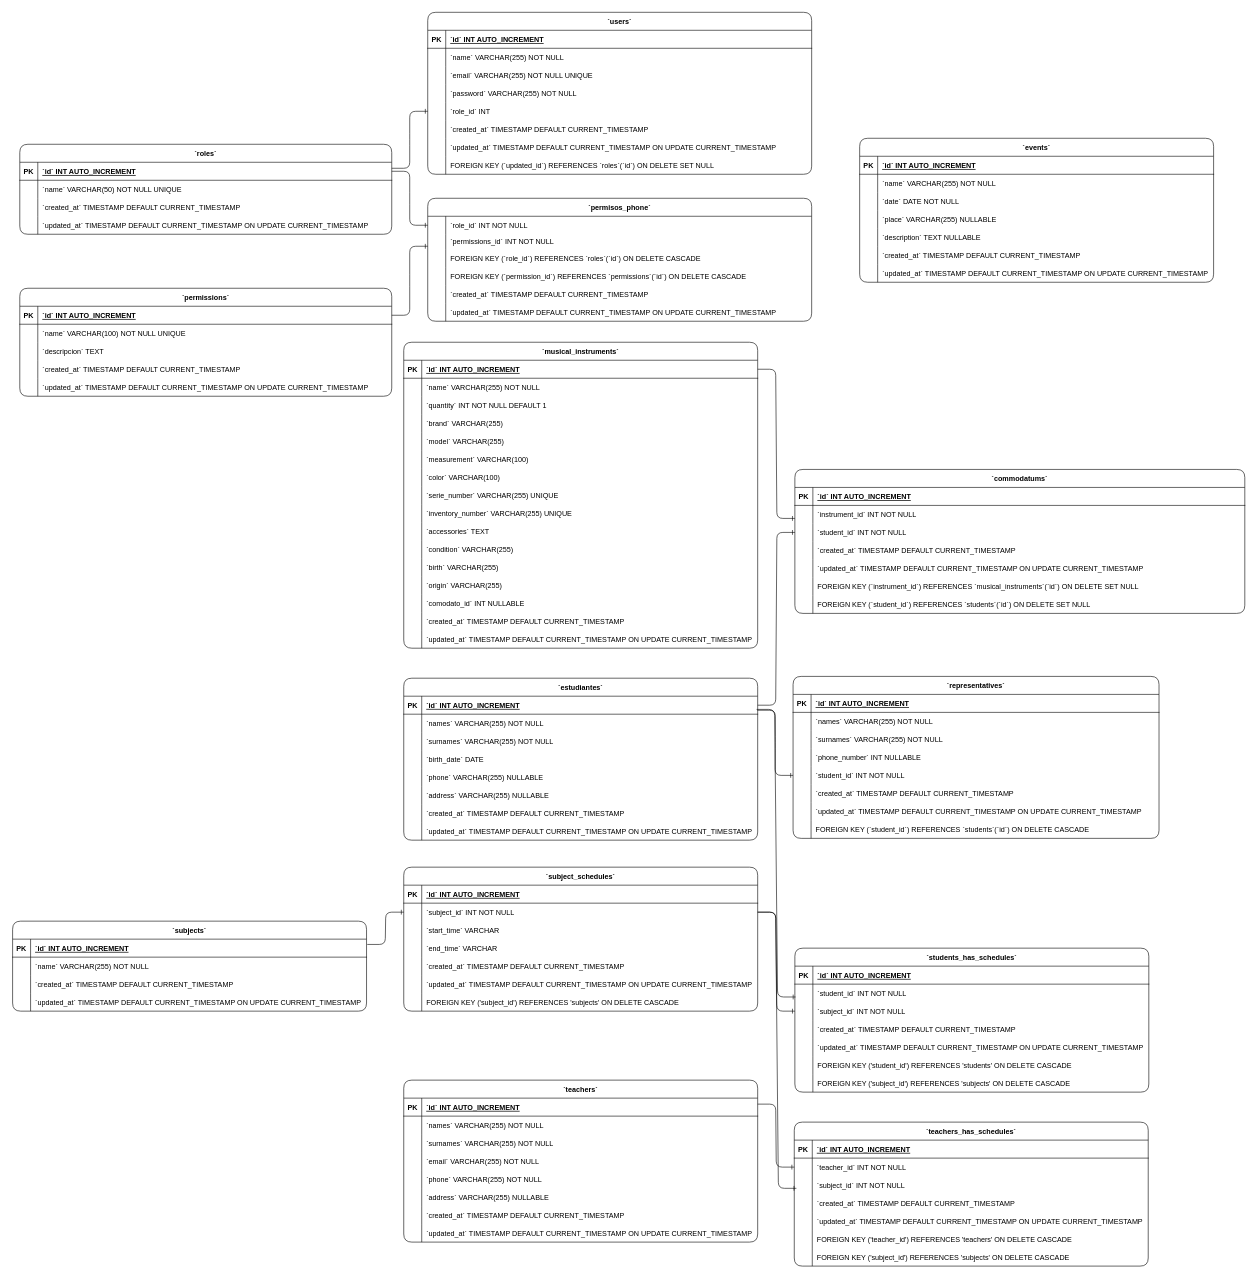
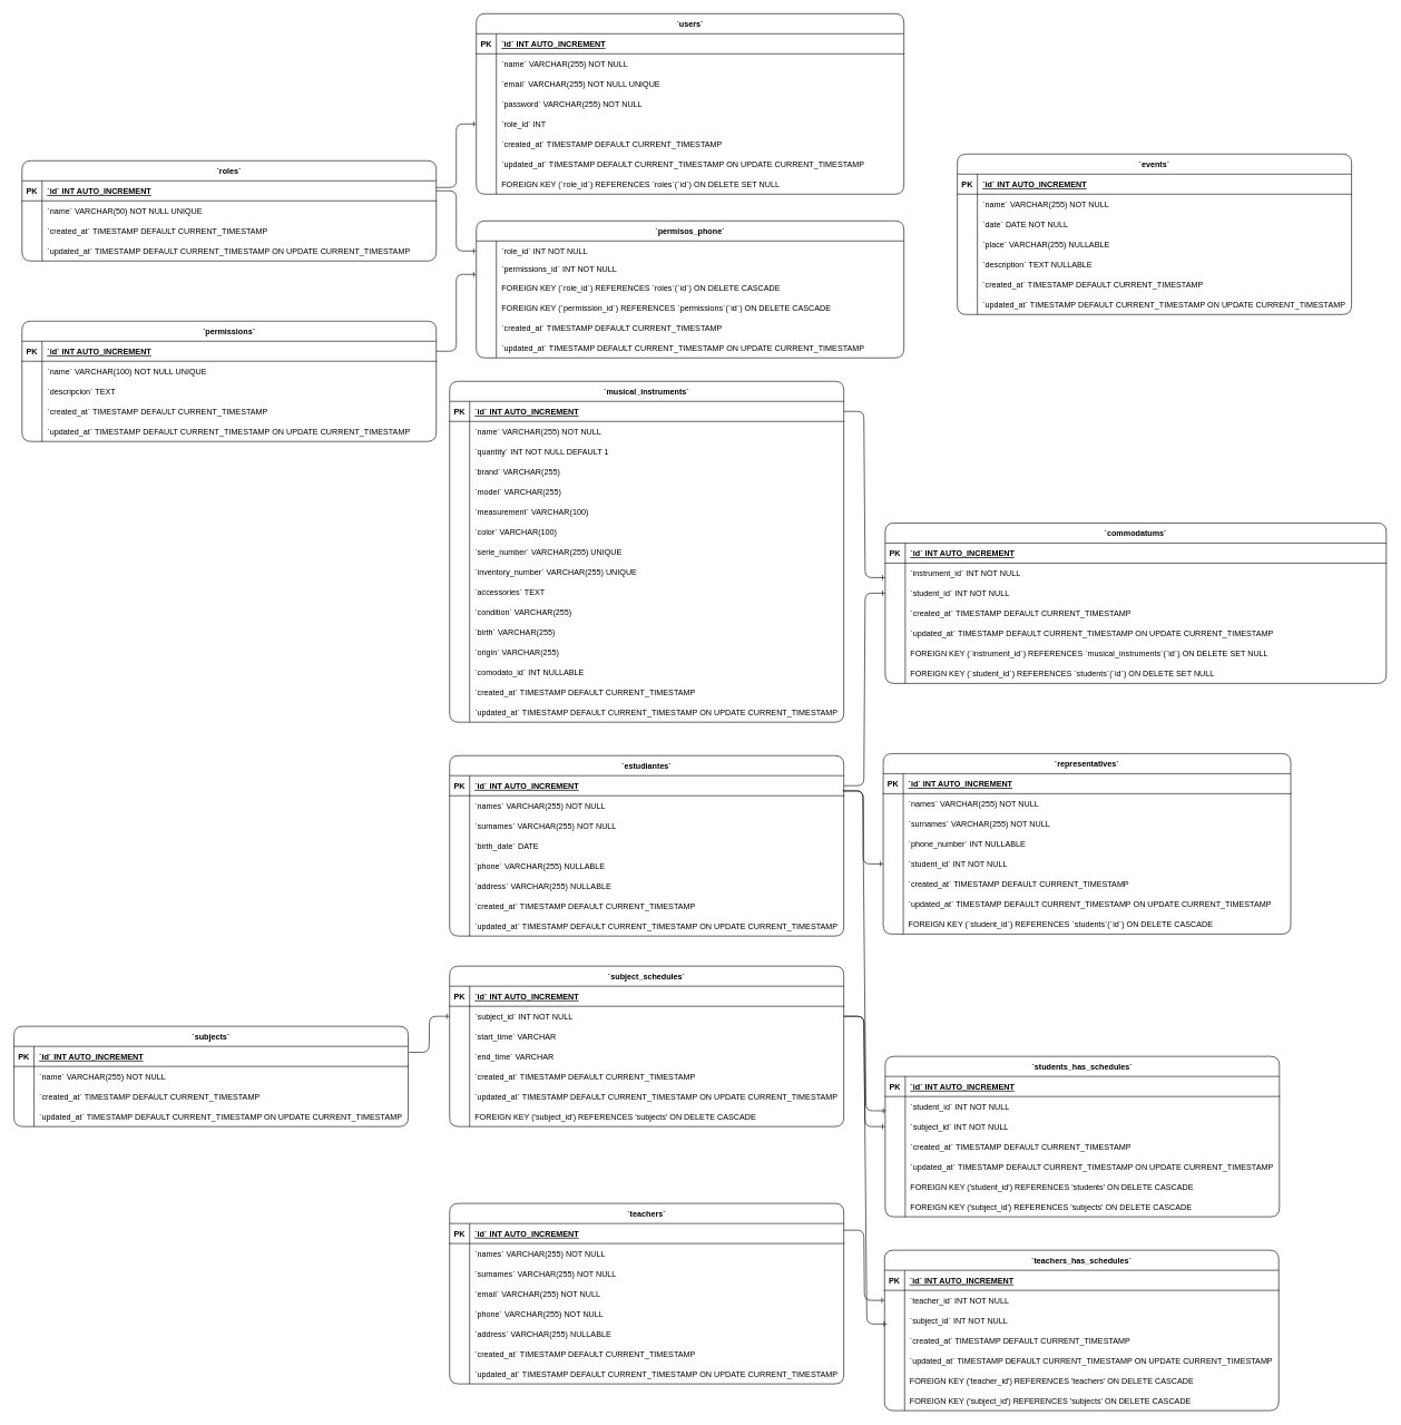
- <mxCell id="74" value="FOREIGN KEY (`updated_id`) REFERENCES `roles`(`id`) ON DELETE SET NULL" style="shape=partialRectangle;overflow=hidden;connectable=0;fillColor=none;align=left;top=0;left=0;bottom=0;right=0;spacingLeft=6;labelBackgroundColor=none;rounded=1;" parent="72" vertex="1"><mxGeometry x="30" width="610" height="30" as="geometry"><mxRectangle width="610" height="30" as="alternateBounds" /></mxGeometry></mxCell>
+ <mxCell id="74" value="FOREIGN KEY (`role_id`) REFERENCES `roles`(`id`) ON DELETE SET NULL" style="shape=partialRectangle;overflow=hidden;connectable=0;fillColor=none;align=left;top=0;left=0;bottom=0;right=0;spacingLeft=6;labelBackgroundColor=none;rounded=1;" parent="72" vertex="1"><mxGeometry x="30" width="610" height="30" as="geometry"><mxRectangle width="610" height="30" as="alternateBounds" /></mxGeometry></mxCell>
